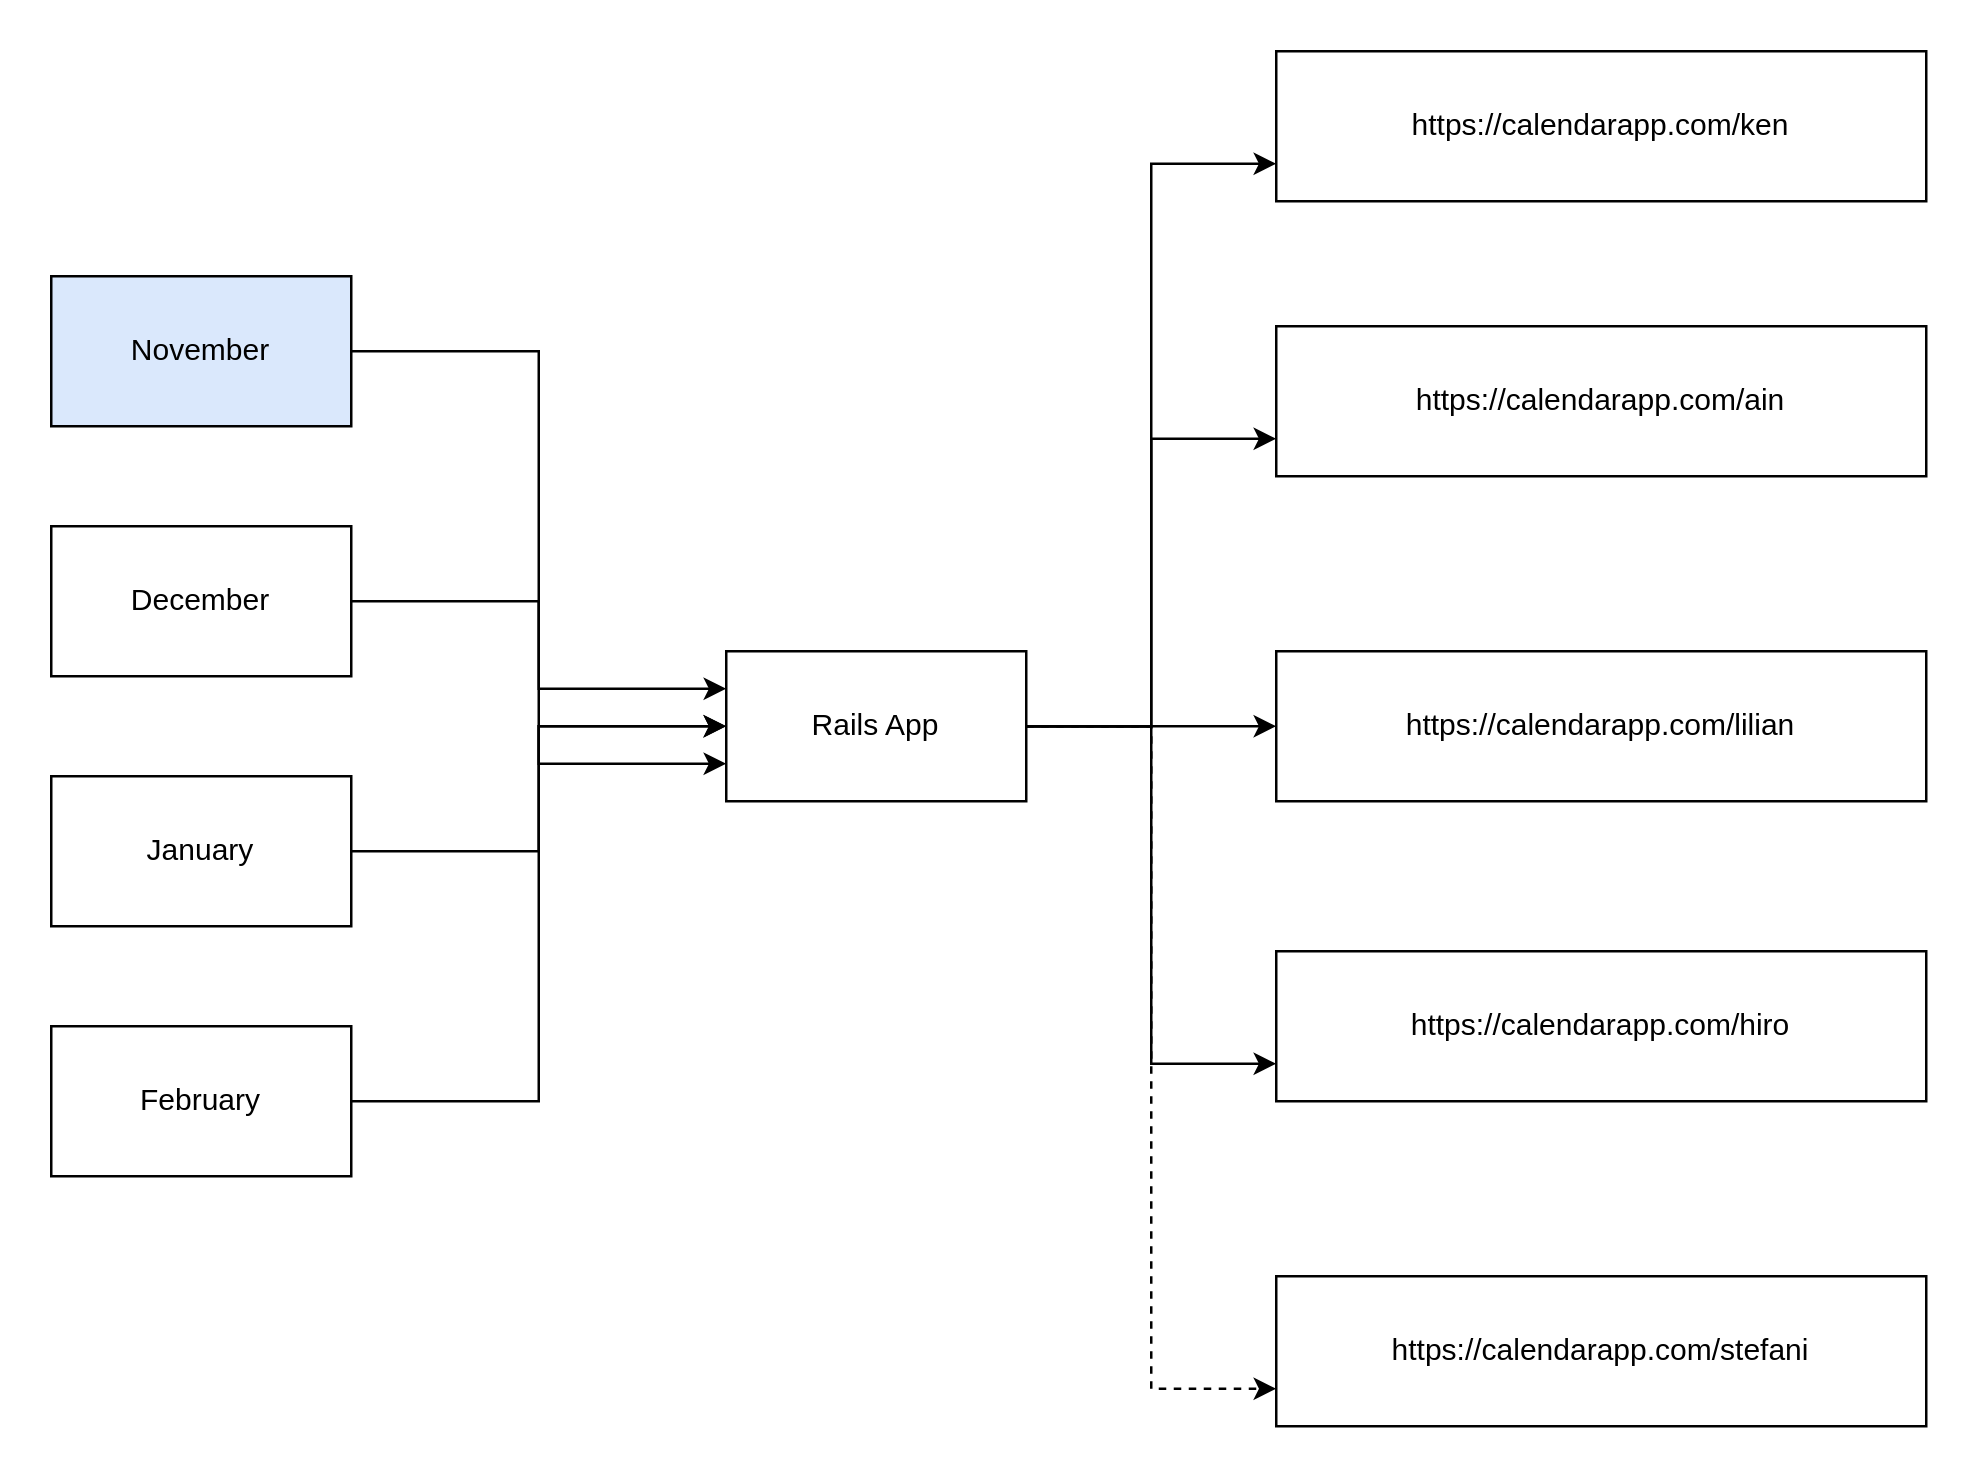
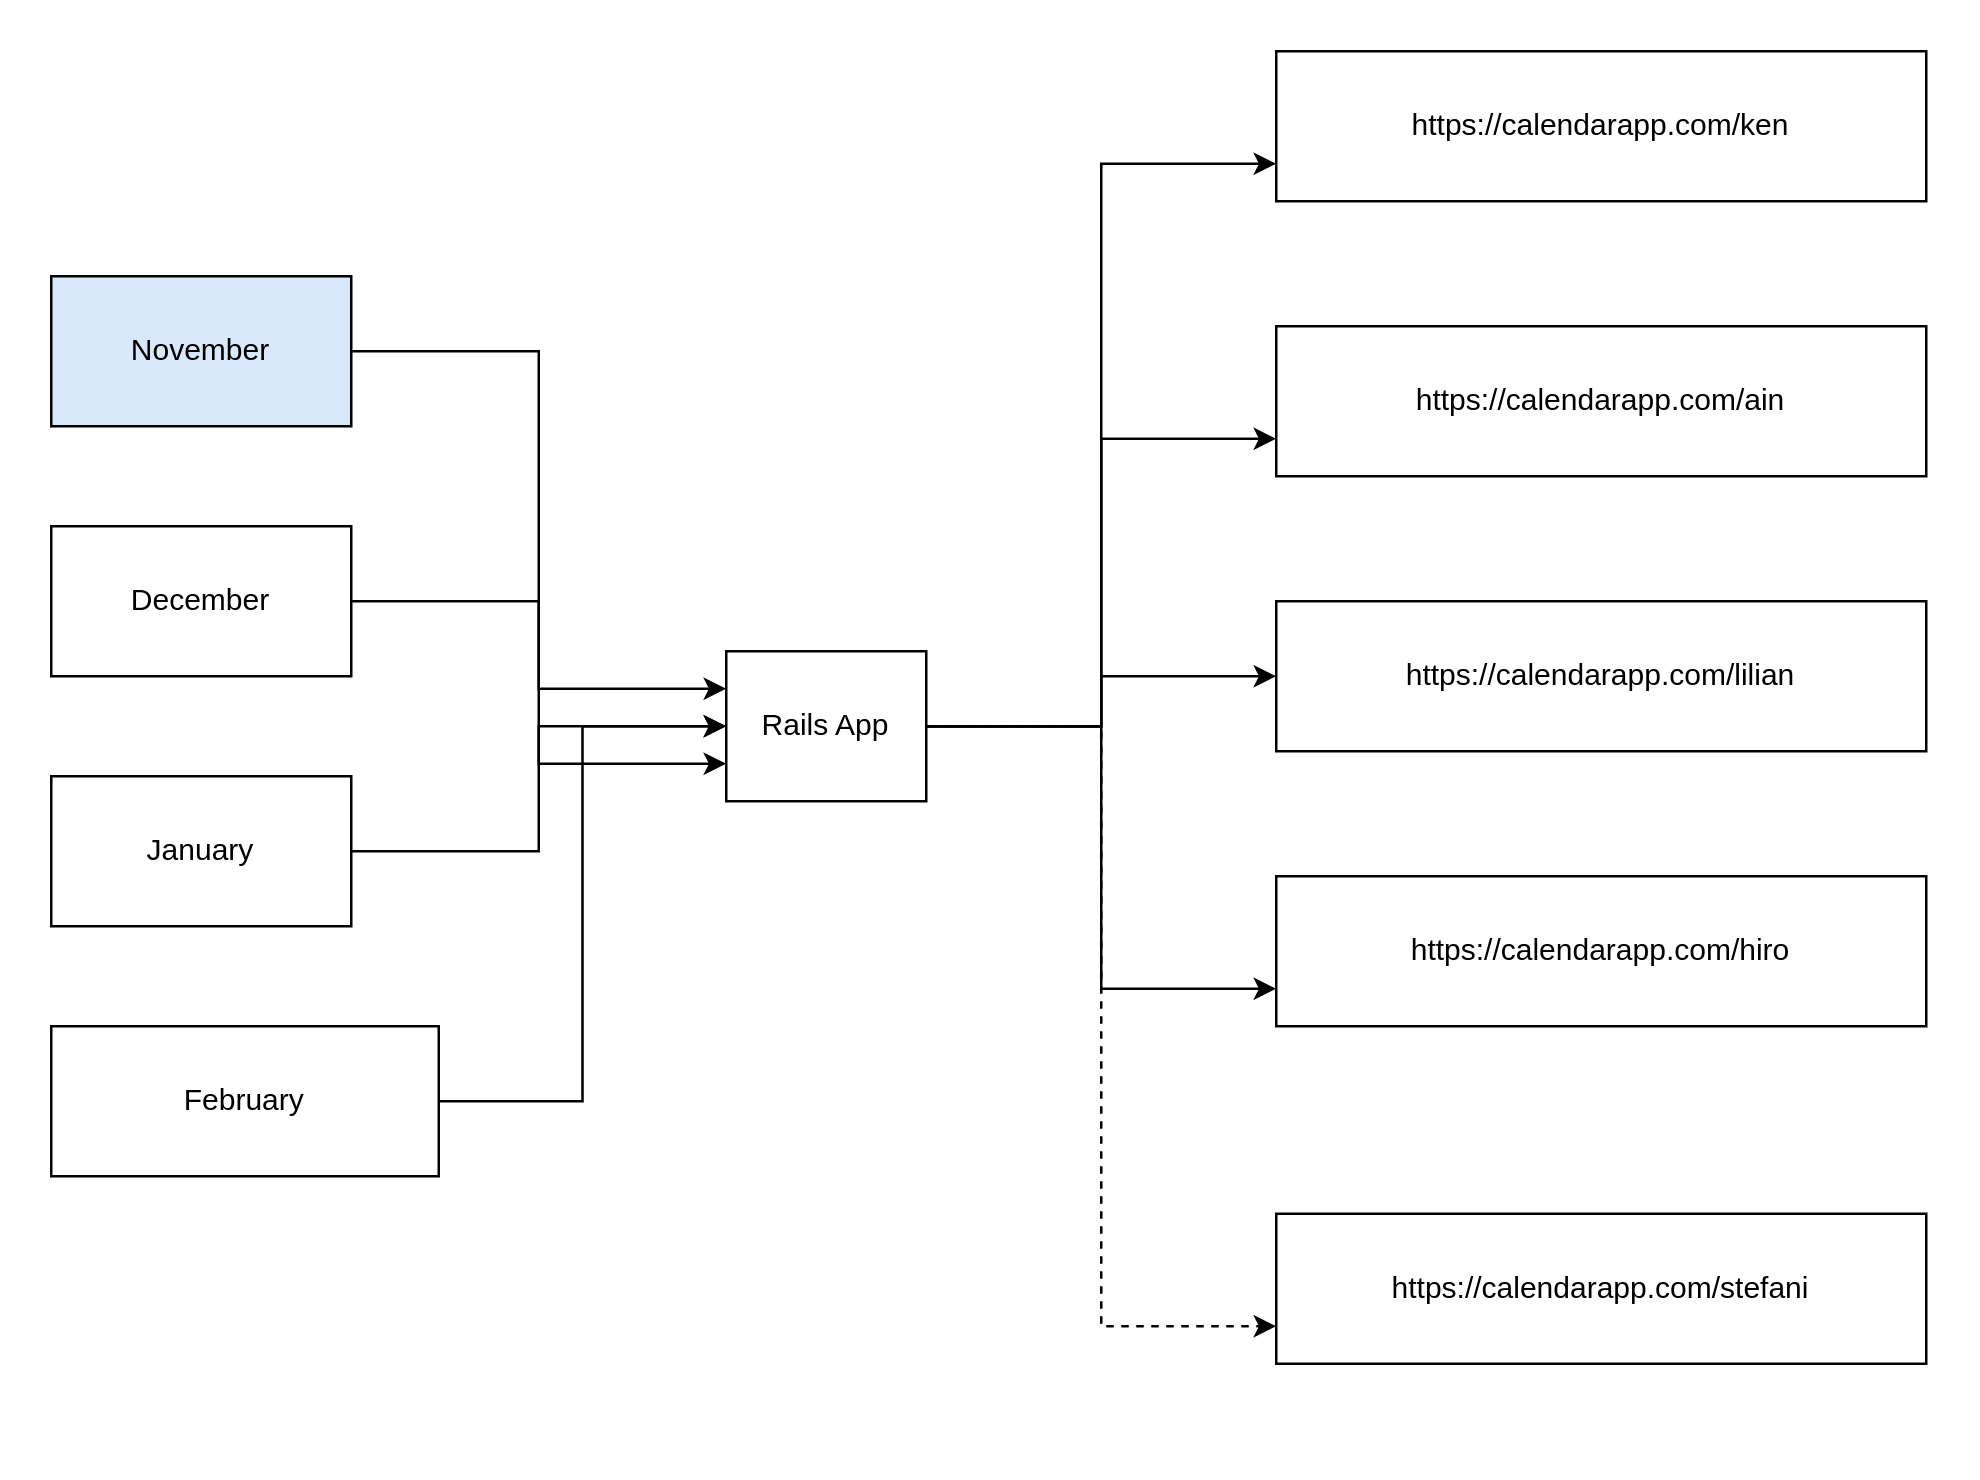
- <mxCell id="15" value="Rails App" style="rounded=0;whiteSpace=wrap;html=1;" vertex="1" parent="1"><mxGeometry x="290" y="260" width="120" height="60" as="geometry" /></mxCell>
+ <mxCell id="15" value="Rails App" style="rounded=0;whiteSpace=wrap;html=1;" vertex="1" parent="1"><mxGeometry x="290" y="260" width="80" height="60" as="geometry" /></mxCell>
- <mxCell id="18" value="https://calendarapp.com/lilian" style="rounded=0;whiteSpace=wrap;html=1;" vertex="1" parent="1"><mxGeometry x="510" y="260" width="260" height="60" as="geometry" /></mxCell>
+ <mxCell id="18" value="https://calendarapp.com/lilian" style="rounded=0;whiteSpace=wrap;html=1;" vertex="1" parent="1"><mxGeometry x="510" y="240" width="260" height="60" as="geometry" /></mxCell>
- <mxCell id="19" value="https://calendarapp.com/hiro" style="rounded=0;whiteSpace=wrap;html=1;" vertex="1" parent="1"><mxGeometry x="510" y="380" width="260" height="60" as="geometry" /></mxCell>
+ <mxCell id="19" value="https://calendarapp.com/hiro" style="rounded=0;whiteSpace=wrap;html=1;" vertex="1" parent="1"><mxGeometry x="510" y="350" width="260" height="60" as="geometry" /></mxCell>
- <mxCell id="7" value="February" style="rounded=0;whiteSpace=wrap;html=1;" vertex="1" parent="1"><mxGeometry x="20" y="410" width="120" height="60" as="geometry" /></mxCell>
+ <mxCell id="7" value="February" style="rounded=0;whiteSpace=wrap;html=1;" vertex="1" parent="1"><mxGeometry x="20" y="410" width="155" height="60" as="geometry" /></mxCell>
- <mxCell id="20" value="https://calendarapp.com/stefani" style="rounded=0;whiteSpace=wrap;html=1;" vertex="1" parent="1"><mxGeometry x="510" y="510" width="260" height="60" as="geometry" /></mxCell>
+ <mxCell id="20" value="https://calendarapp.com/stefani" style="rounded=0;whiteSpace=wrap;html=1;" vertex="1" parent="1"><mxGeometry x="510" y="485" width="260" height="60" as="geometry" /></mxCell>
